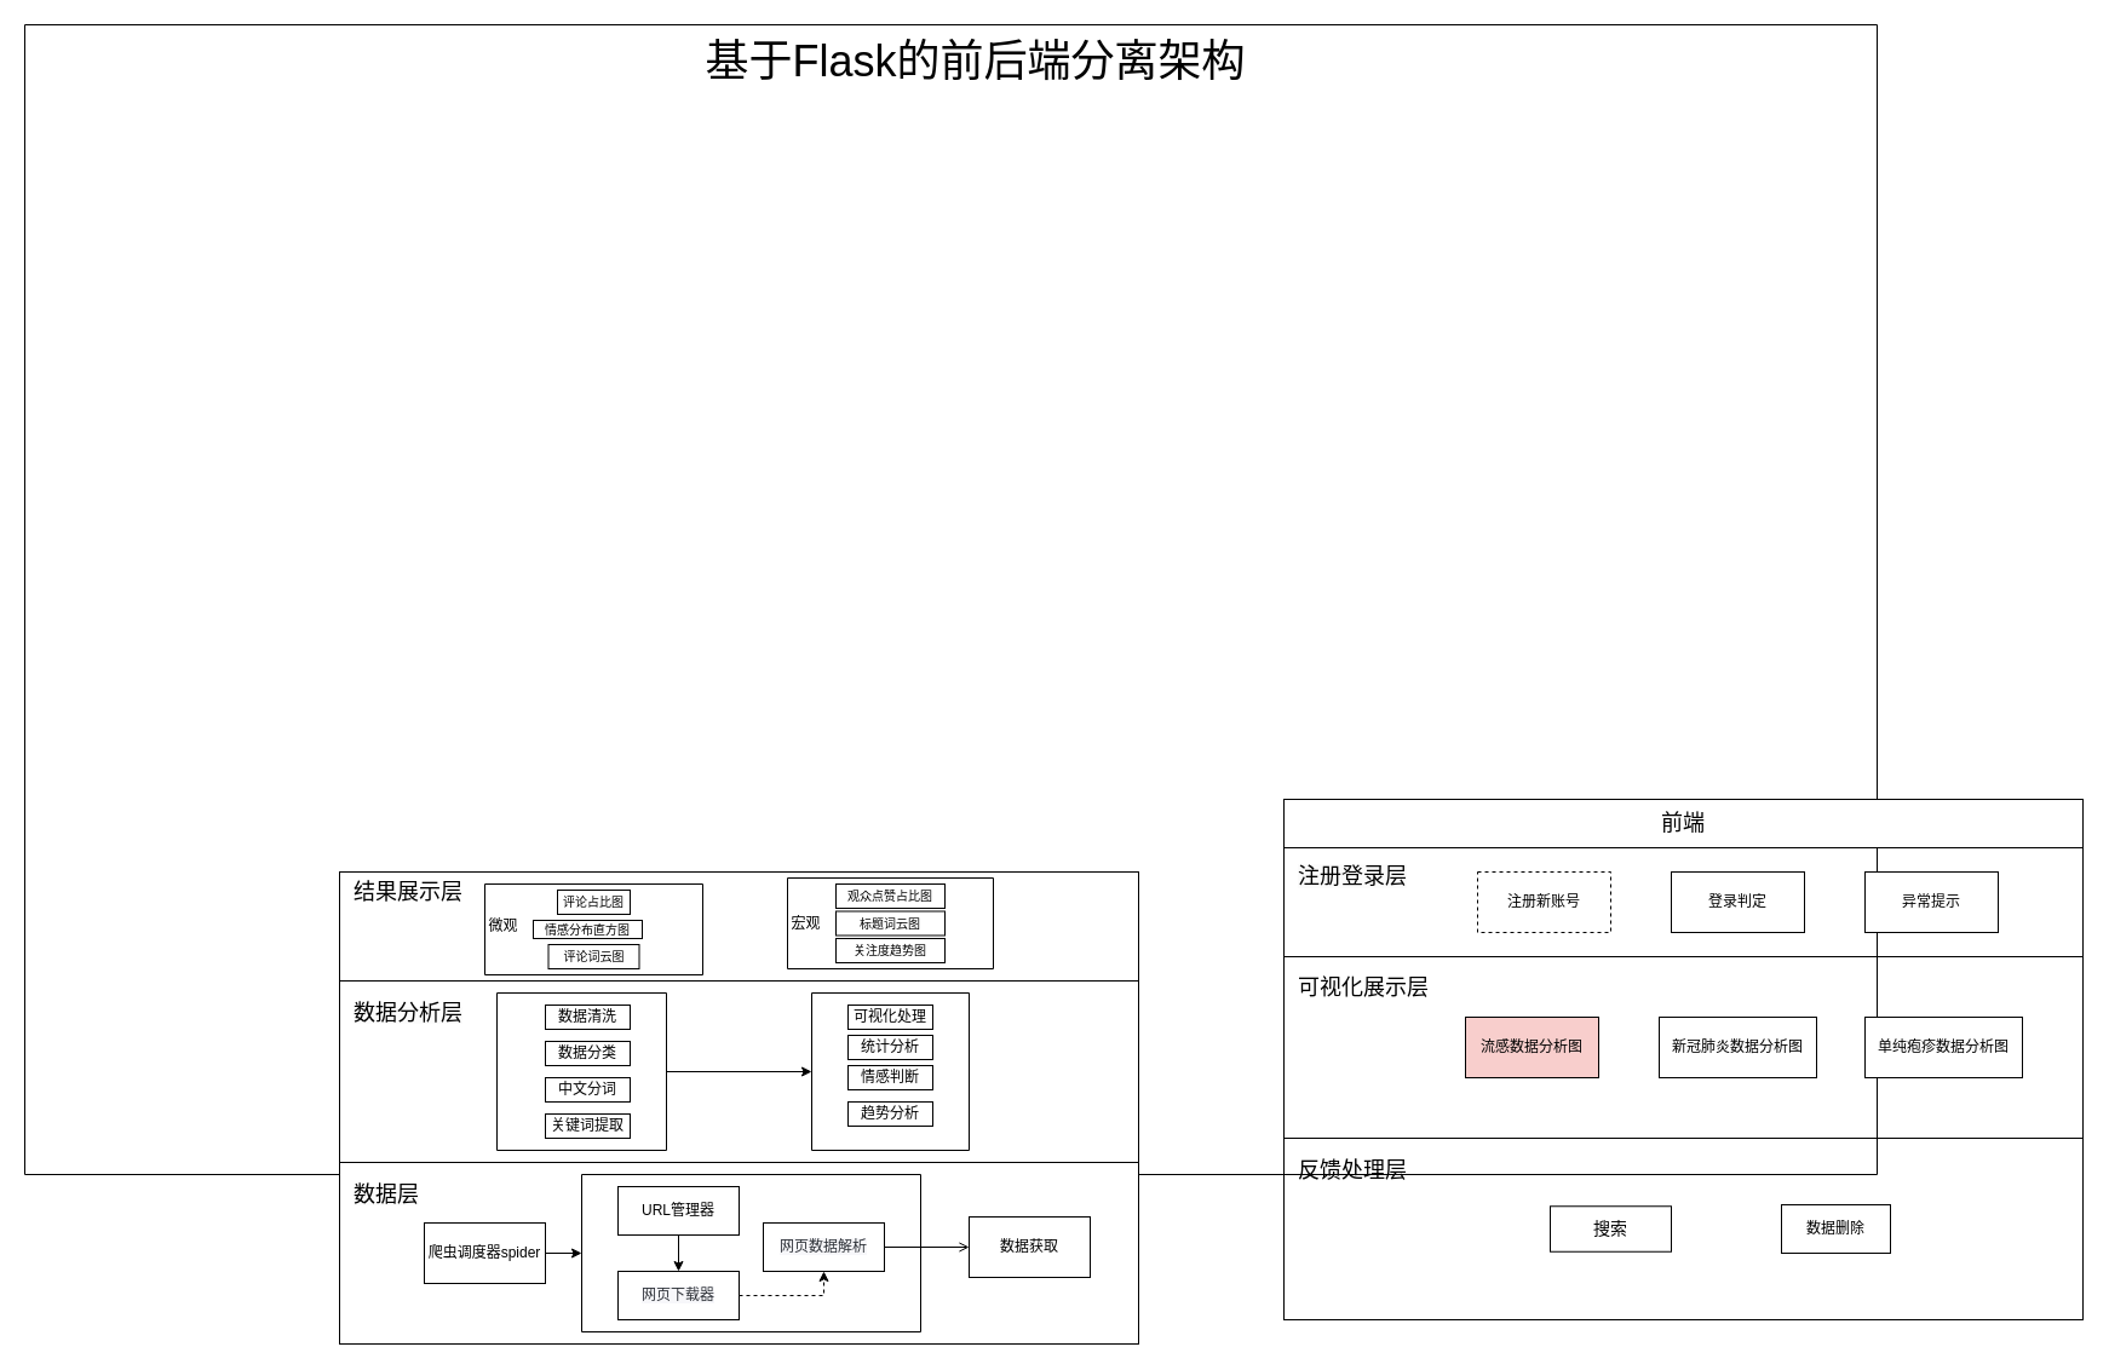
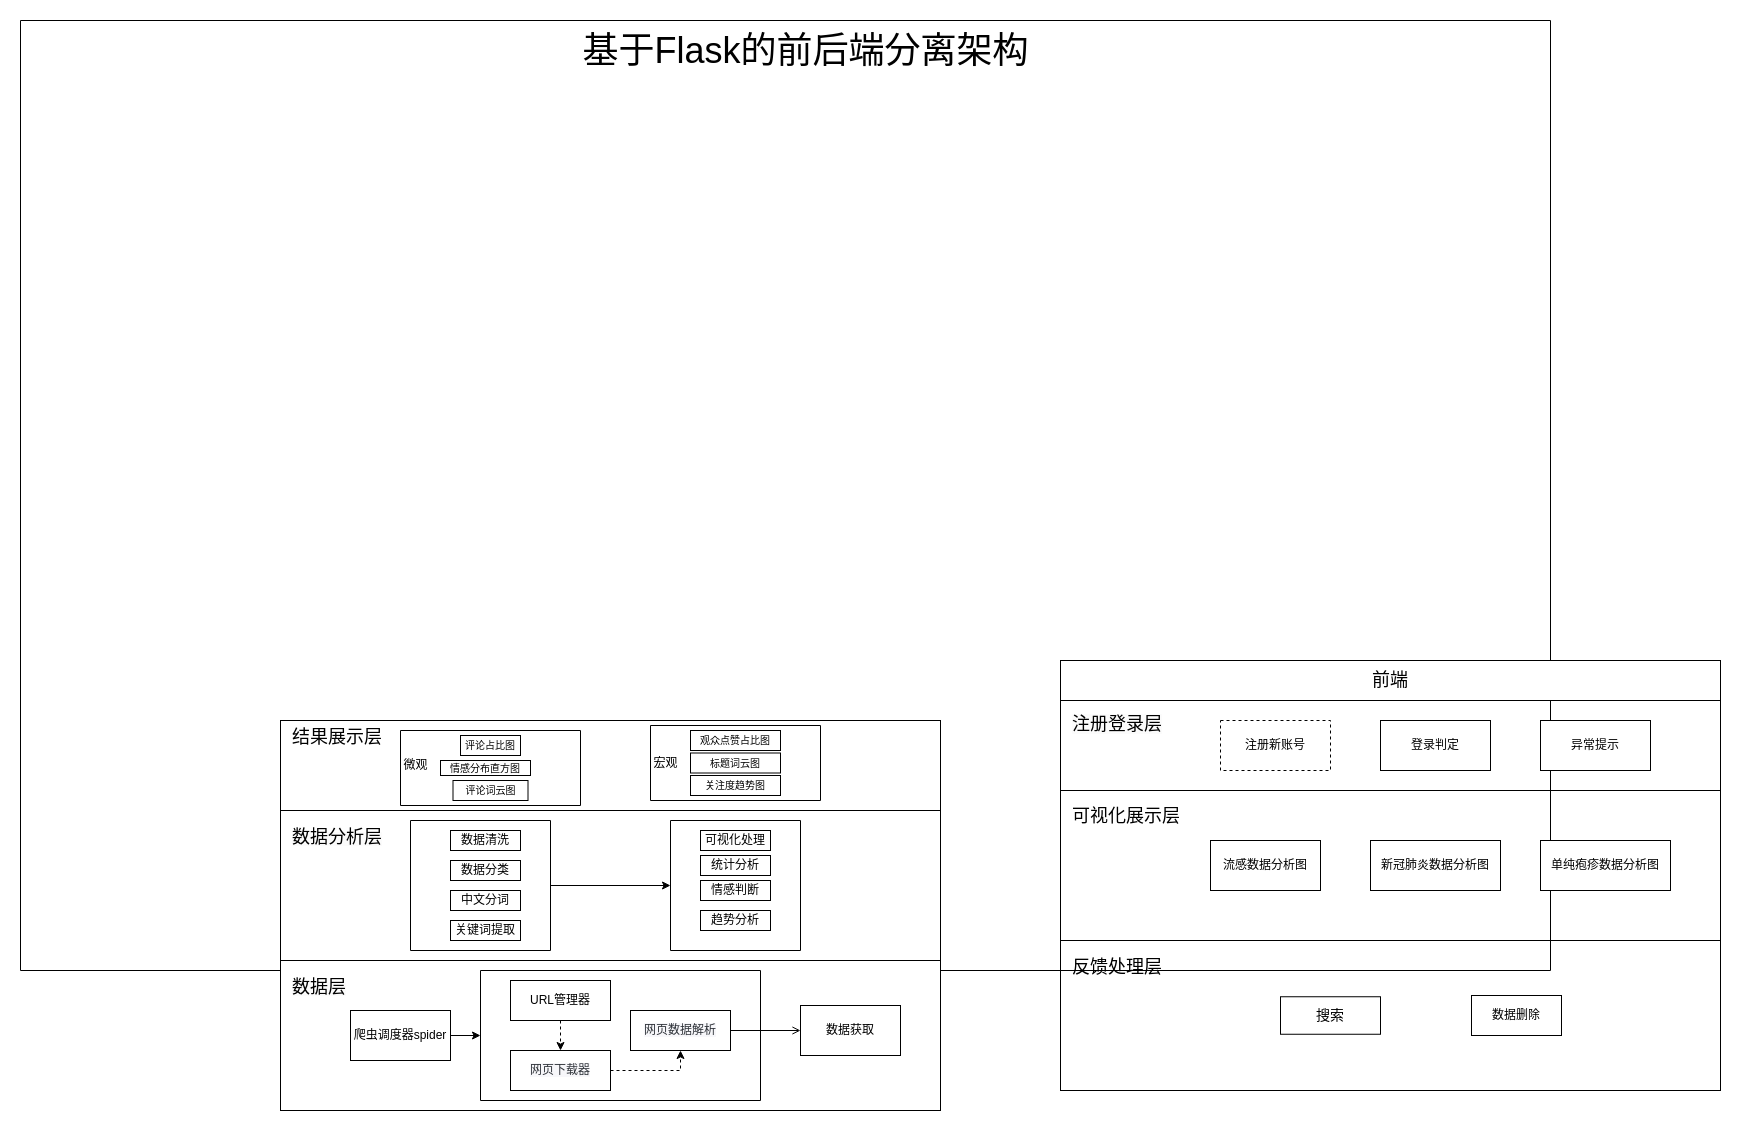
- <mxCell id="55" value="流感数据分析图" style="rounded=0;whiteSpace=wrap;html=1;fillColor=#f8cecc;" parent="1" vertex="1"><mxGeometry x="1210" y="840" width="110" height="50" as="geometry" /></mxCell>
+ <mxCell id="55" value="流感数据分析图" style="rounded=0;whiteSpace=wrap;html=1;" parent="1" vertex="1"><mxGeometry x="1210" y="840" width="110" height="50" as="geometry" /></mxCell>
- <mxCell id="16" style="edgeStyle=orthogonalEdgeStyle;rounded=0;orthogonalLoop=1;jettySize=auto;html=1;exitX=0.5;exitY=1;exitDx=0;exitDy=0;entryX=0.5;entryY=0;entryDx=0;entryDy=0;" parent="8" source="21" target="18" edge="1"><mxGeometry relative="1" as="geometry" /></mxCell>
+ <mxCell id="16" style="edgeStyle=orthogonalEdgeStyle;rounded=0;orthogonalLoop=1;jettySize=auto;html=1;exitX=0.5;exitY=1;exitDx=0;exitDy=0;entryX=0.5;entryY=0;entryDx=0;entryDy=0;dashed=1;" parent="8" source="21" target="18" edge="1"><mxGeometry relative="1" as="geometry" /></mxCell>
